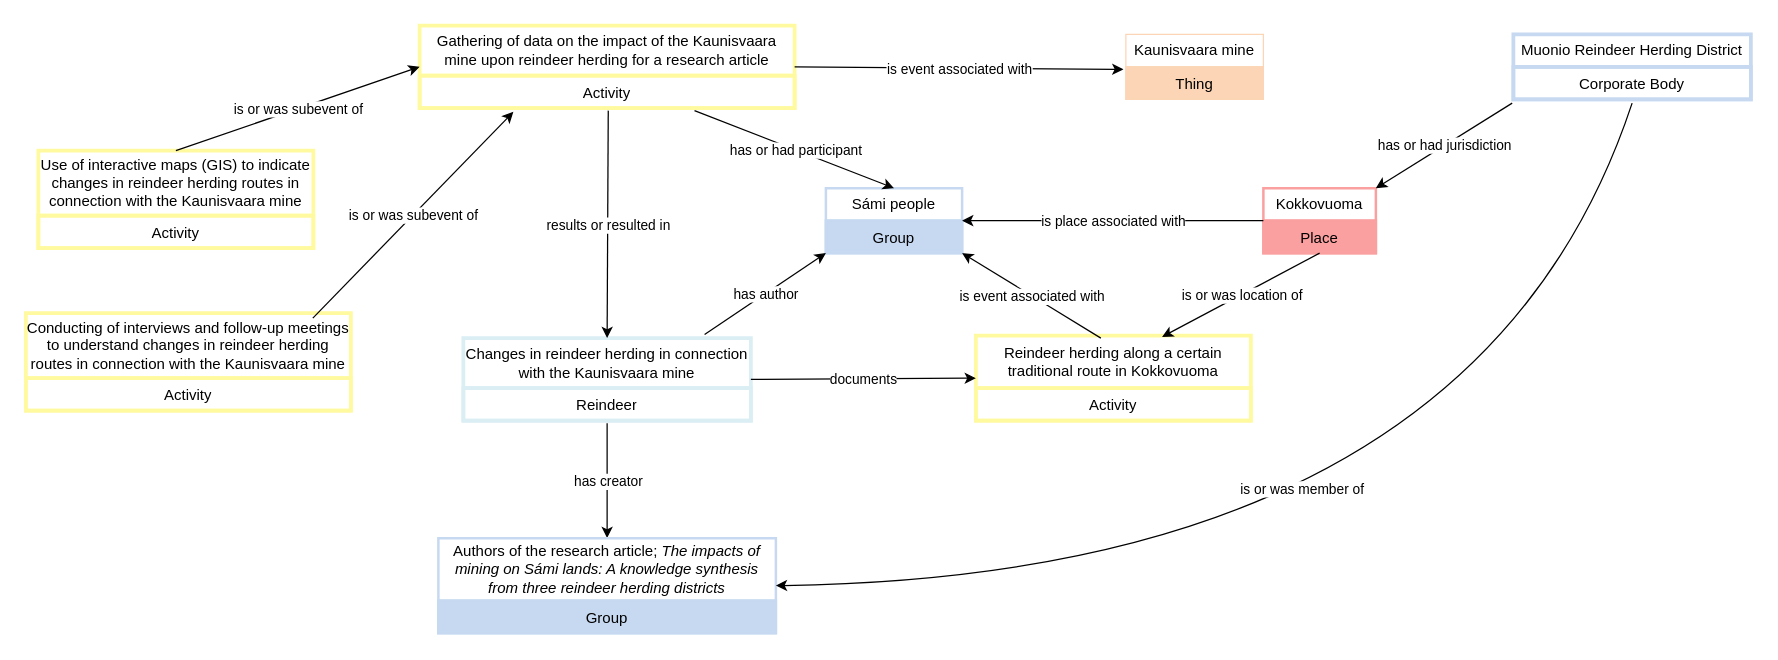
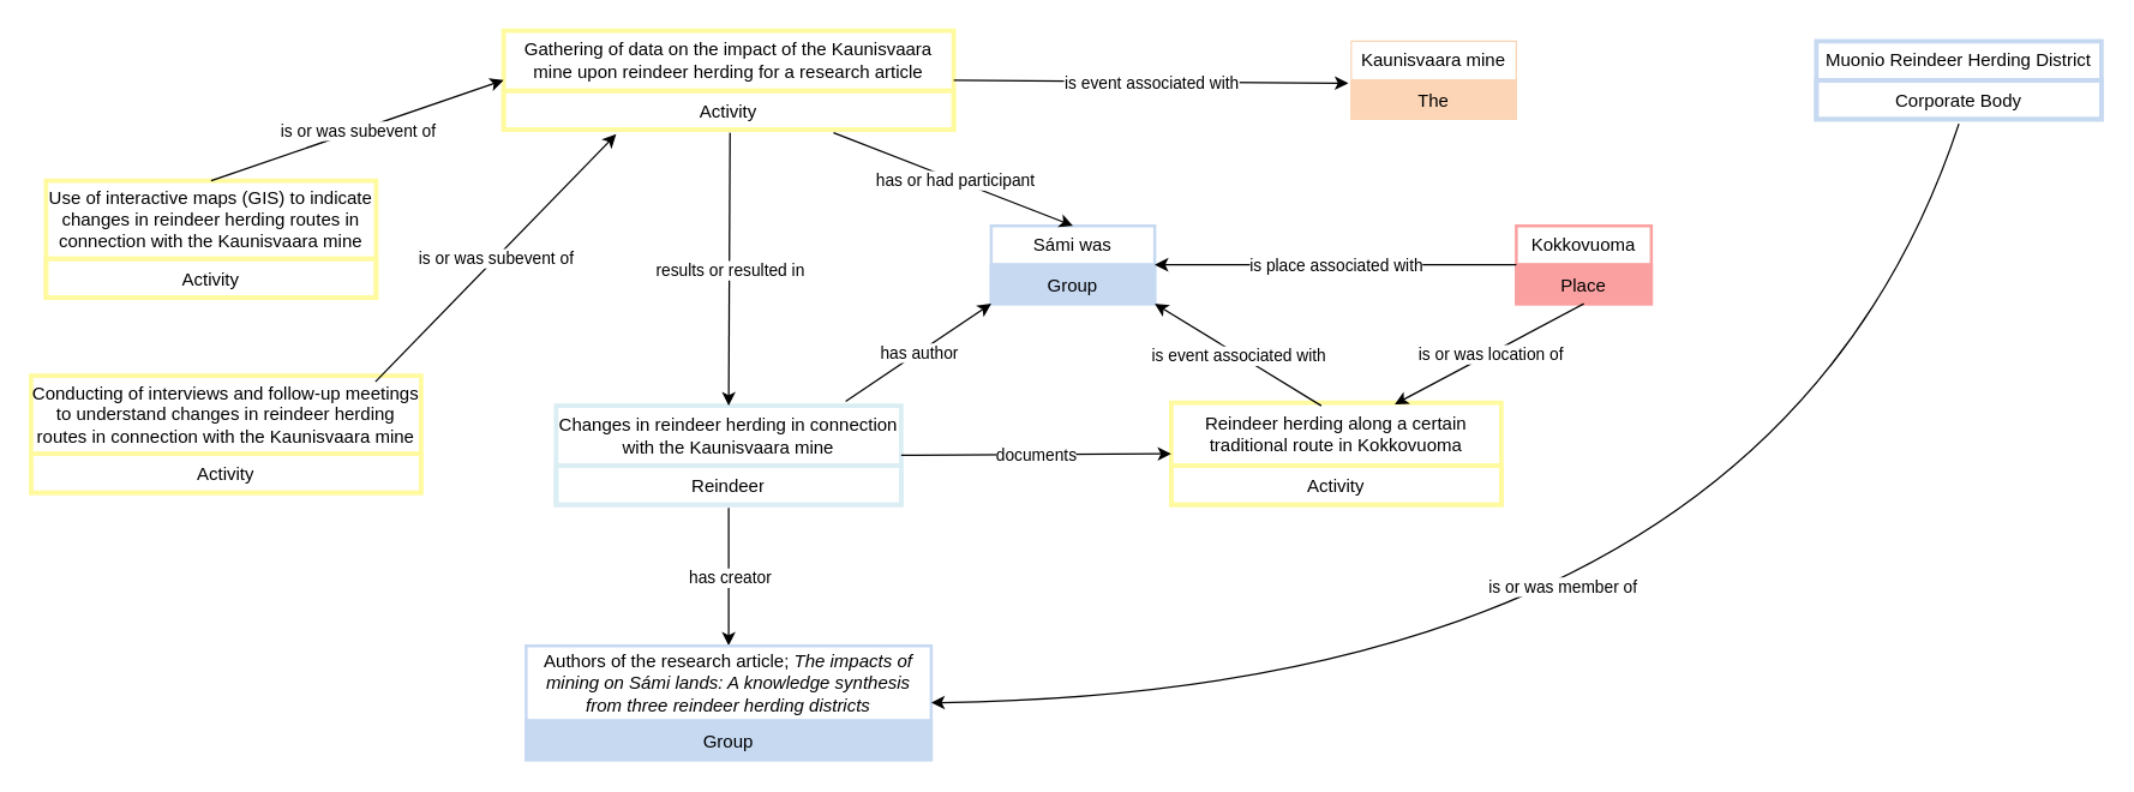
- <mxCell id="23" value="Thing" style="text;strokeColor=#FBD5B5;fillColor=#FBD5B5;align=center;verticalAlign=top;spacingLeft=4;spacingRight=4;overflow=hidden;rotatable=0;points=[[0,0.5],[1,0.5]];portConstraint=eastwest;whiteSpace=wrap;html=1;" vertex="1" parent="22"><mxGeometry y="26" width="110" height="26" as="geometry" /></mxCell>
+ <mxCell id="23" value="The" style="text;strokeColor=#FBD5B5;fillColor=#FBD5B5;align=center;verticalAlign=top;spacingLeft=4;spacingRight=4;overflow=hidden;rotatable=0;points=[[0,0.5],[1,0.5]];portConstraint=eastwest;whiteSpace=wrap;html=1;" vertex="1" parent="22"><mxGeometry y="26" width="110" height="26" as="geometry" /></mxCell>
- <mxCell id="34" value="" style="endArrow=classic;html=1;rounded=0;exitX=-0.005;exitY=1.115;exitDx=0;exitDy=0;entryX=1;entryY=0;entryDx=0;entryDy=0;exitPerimeter=0;" edge="1" parent="1" source="33" target="18"><mxGeometry relative="1" as="geometry"><mxPoint x="1210" y="241" as="sourcePoint" /><mxPoint x="1155" y="170" as="targetPoint" /></mxGeometry></mxCell>
- <mxCell id="35" value="has or had jurisdiction" style="edgeLabel;resizable=0;html=1;;align=center;verticalAlign=middle;" connectable="0" vertex="1" parent="34"><mxGeometry relative="1" as="geometry" /></mxCell>
- <mxCell id="14" value="Sámi people" style="swimlane;fontStyle=0;childLayout=stackLayout;horizontal=1;startSize=26;strokeColor=#C6D9F1;strokeWidth=2;fillColor=none;horizontalStack=0;resizeParent=1;resizeParentMax=0;resizeLast=0;collapsible=1;marginBottom=0;whiteSpace=wrap;html=1;" vertex="1" parent="1"><mxGeometry x="660" y="150" width="109" height="52" as="geometry" /></mxCell>
+ <mxCell id="14" value="Sámi was" style="swimlane;fontStyle=0;childLayout=stackLayout;horizontal=1;startSize=26;strokeColor=#C6D9F1;strokeWidth=2;fillColor=none;horizontalStack=0;resizeParent=1;resizeParentMax=0;resizeLast=0;collapsible=1;marginBottom=0;whiteSpace=wrap;html=1;" vertex="1" parent="1"><mxGeometry x="660" y="150" width="109" height="52" as="geometry" /></mxCell>
